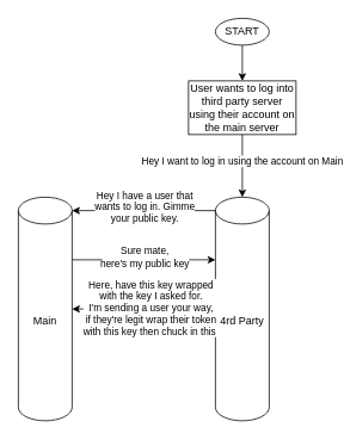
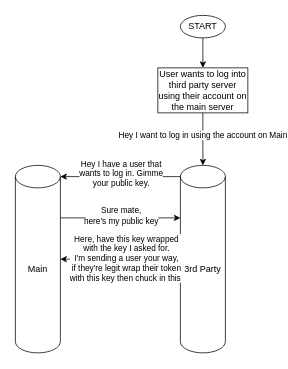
- <mxCell id="2" value="4rd Party" style="shape=cylinder3;whiteSpace=wrap;html=1;boundedLbl=1;backgroundOutline=1;size=15;" vertex="1" parent="1"><mxGeometry x="240" y="220" width="60" height="250" as="geometry" /></mxCell>
+ <mxCell id="2" value="3rd Party" style="shape=cylinder3;whiteSpace=wrap;html=1;boundedLbl=1;backgroundOutline=1;size=15;" vertex="1" parent="1"><mxGeometry x="240" y="220" width="60" height="250" as="geometry" /></mxCell>
